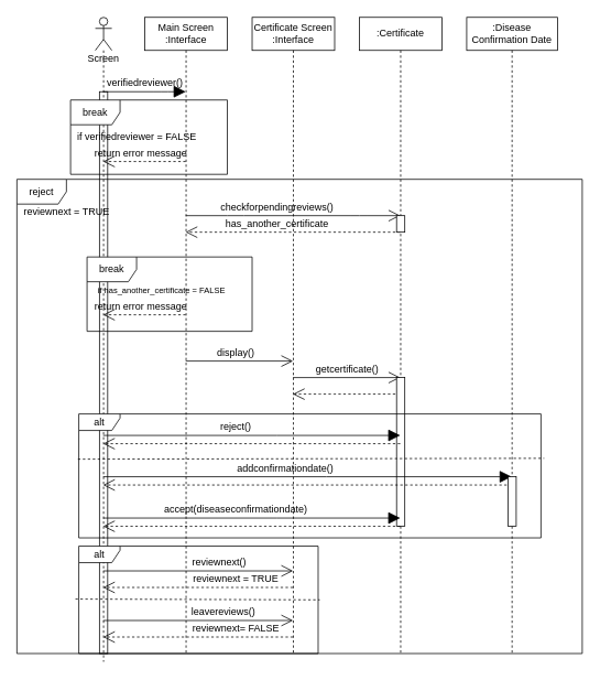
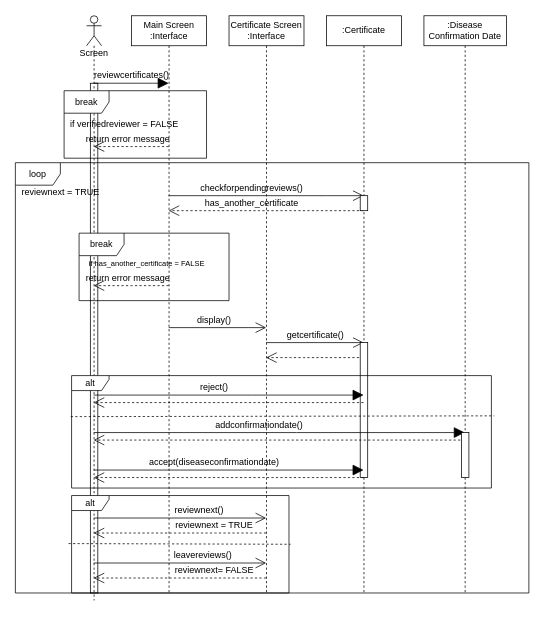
- <mxCell id="9" value="verifiedreviewer()" style="text;html=1;align=center;verticalAlign=middle;resizable=0;points=[];autosize=1;strokeColor=none;" vertex="1" parent="1"><mxGeometry x="115" y="90" width="120" height="20" as="geometry" /></mxCell>
+ <mxCell id="9" value="reviewcertificates()" style="text;html=1;align=center;verticalAlign=middle;resizable=0;points=[];autosize=1;strokeColor=none;" vertex="1" parent="1"><mxGeometry x="115" y="90" width="120" height="20" as="geometry" /></mxCell>
- <mxCell id="50" value="reject" style="shape=umlFrame;whiteSpace=wrap;html=1;" vertex="1" parent="1"><mxGeometry x="20" y="216" width="685" height="574" as="geometry" /></mxCell>
+ <mxCell id="50" value="loop" style="shape=umlFrame;whiteSpace=wrap;html=1;" vertex="1" parent="1"><mxGeometry x="20" y="216" width="685" height="574" as="geometry" /></mxCell>
